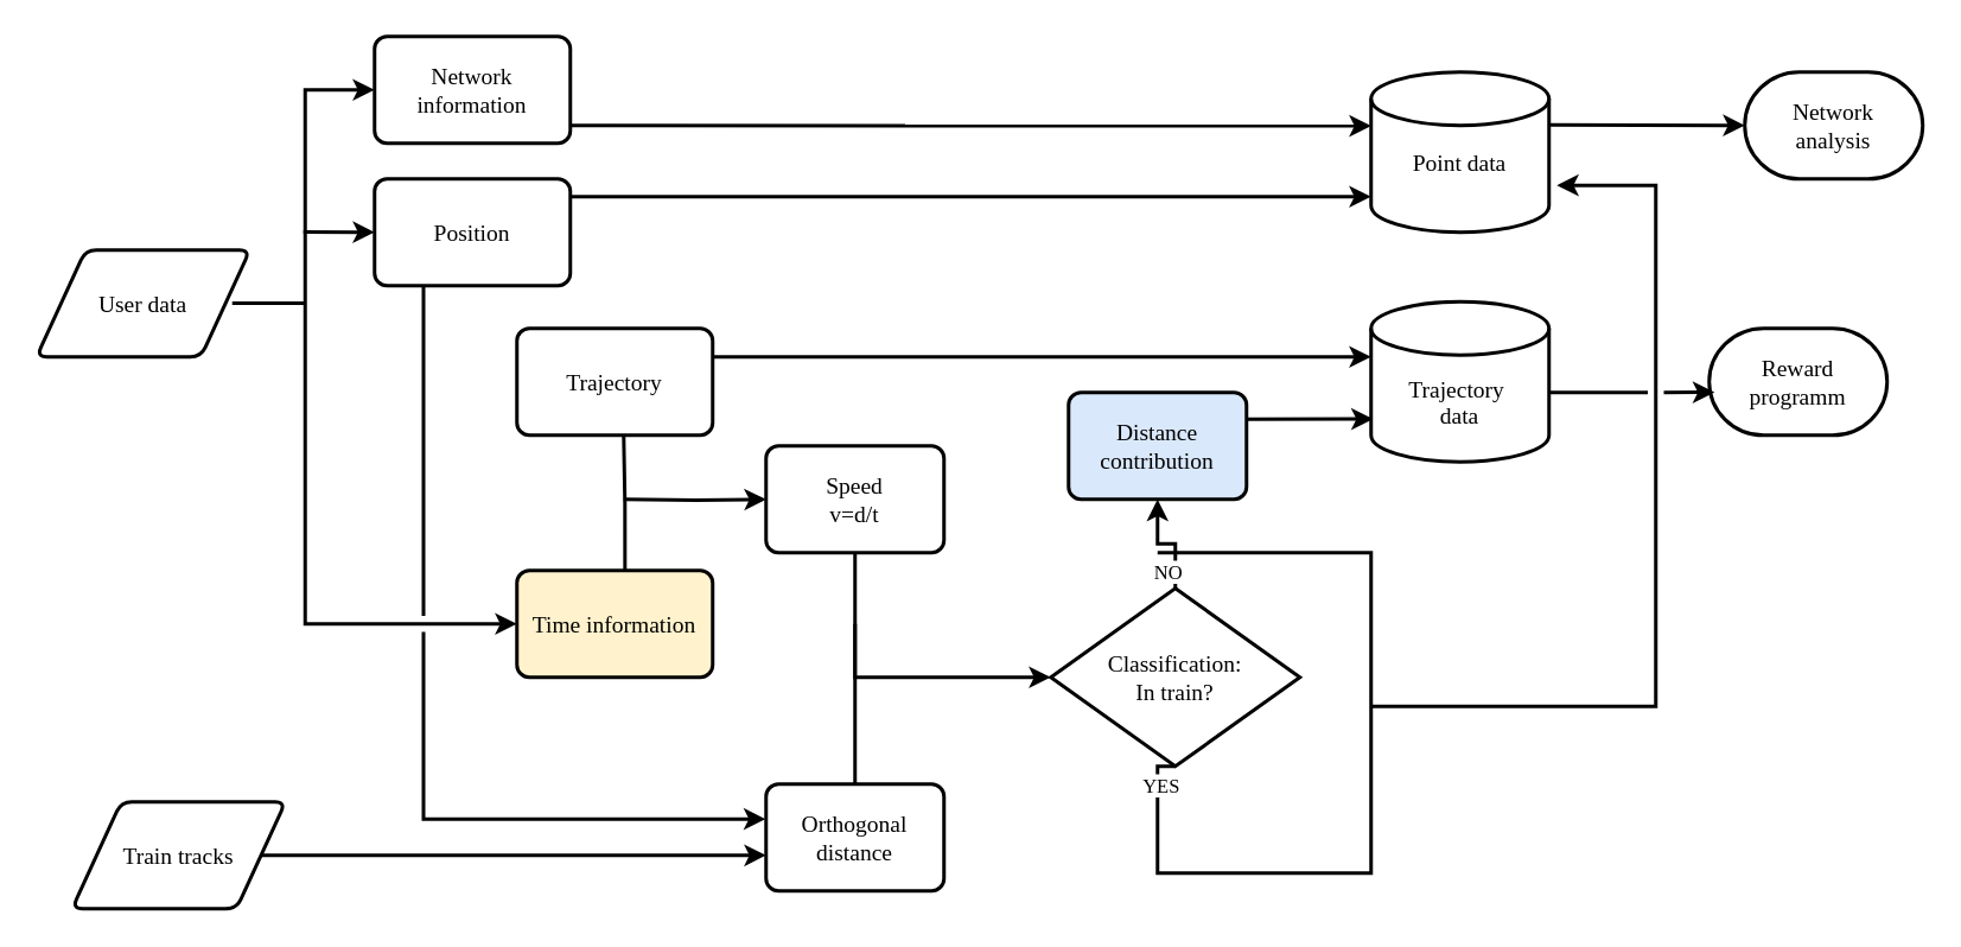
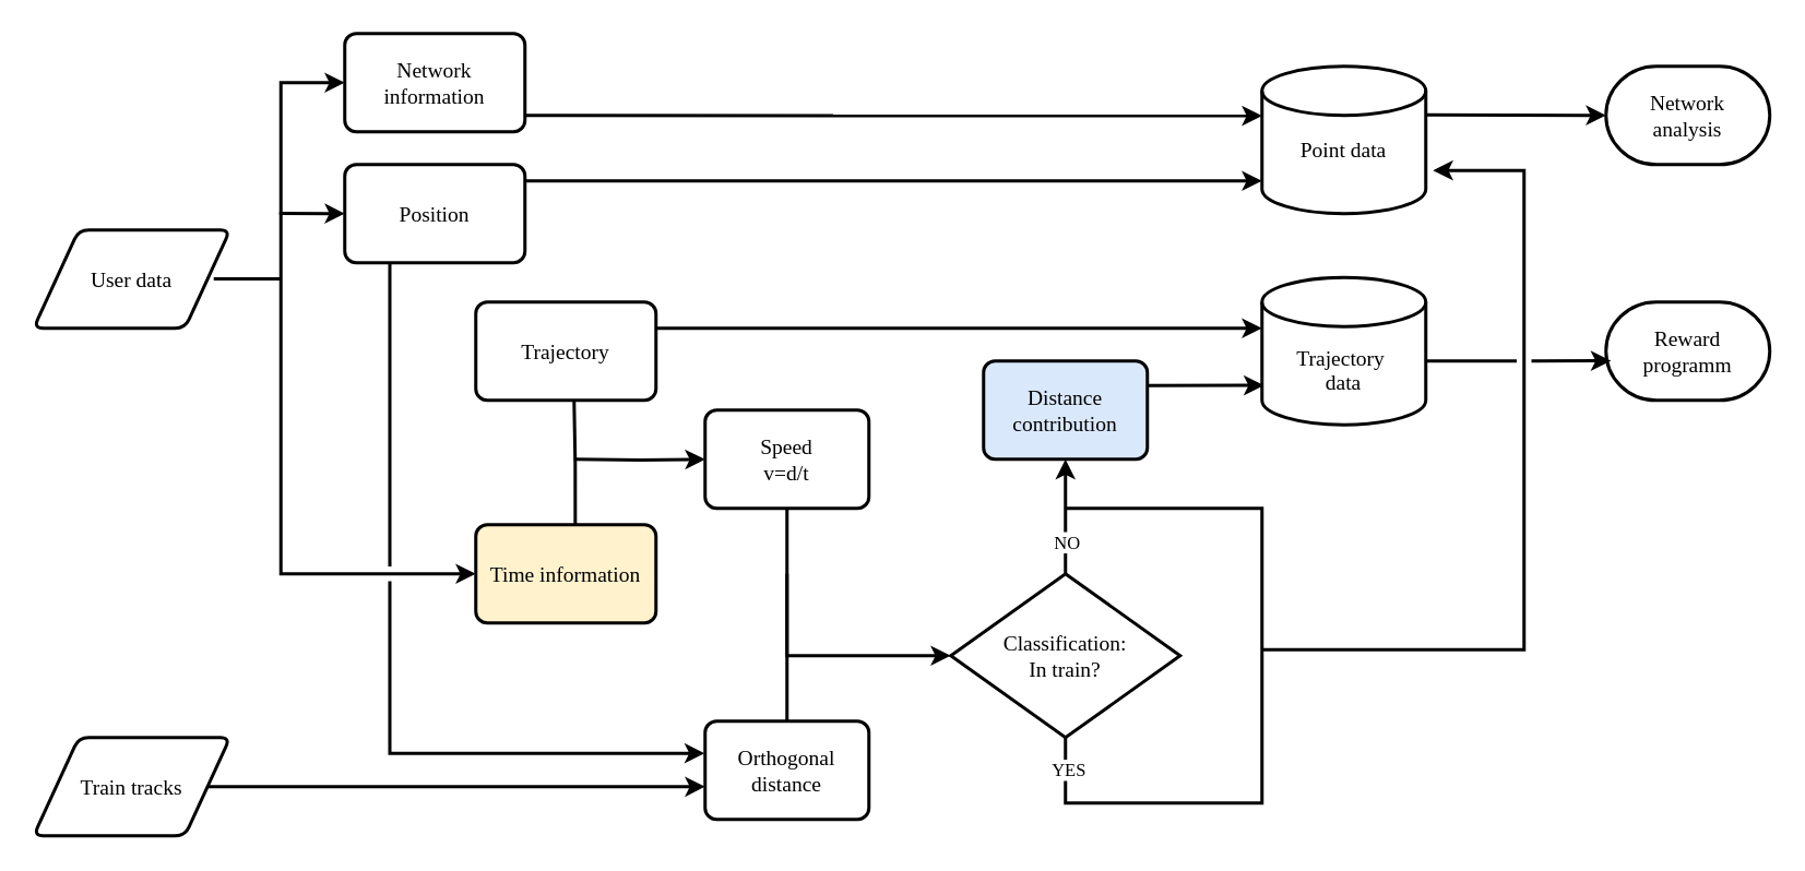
- <mxCell id="31" value="&lt;div&gt;Reward&lt;/div&gt;&lt;div&gt;programm&lt;br&gt;&lt;/div&gt;" style="strokeWidth=2;html=1;shape=mxgraph.flowchart.terminator;whiteSpace=wrap;fontSize=13;fontFamily=Verdana;" parent="1" vertex="1"><mxGeometry x="960" y="184" width="100" height="60" as="geometry" /></mxCell>
+ <mxCell id="31" value="&lt;div&gt;Reward&lt;/div&gt;&lt;div&gt;programm&lt;br&gt;&lt;/div&gt;" style="strokeWidth=2;html=1;shape=mxgraph.flowchart.terminator;whiteSpace=wrap;fontSize=13;fontFamily=Verdana;" parent="1" vertex="1"><mxGeometry x="980" y="184" width="100" height="60" as="geometry" /></mxCell>
- <mxCell id="4" value="&lt;div style=&quot;font-size: 13px;&quot;&gt;Classification:&lt;/div&gt;&lt;div style=&quot;font-size: 13px;&quot;&gt;In train?&lt;br style=&quot;font-size: 13px;&quot;&gt;&lt;/div&gt;" style="strokeWidth=2;html=1;shape=mxgraph.flowchart.decision;whiteSpace=wrap;rounded=1;fontSize=13;fontFamily=Verdana;" parent="1" vertex="1"><mxGeometry x="590" y="330" width="140" height="100" as="geometry" /></mxCell>
+ <mxCell id="4" value="&lt;div style=&quot;font-size: 13px;&quot;&gt;Classification:&lt;/div&gt;&lt;div style=&quot;font-size: 13px;&quot;&gt;In train?&lt;br style=&quot;font-size: 13px;&quot;&gt;&lt;/div&gt;" style="strokeWidth=2;html=1;shape=mxgraph.flowchart.decision;whiteSpace=wrap;rounded=1;fontSize=13;fontFamily=Verdana;" parent="1" vertex="1"><mxGeometry x="580" y="350" width="140" height="100" as="geometry" /></mxCell>
- <mxCell id="7" value="Train tracks" style="shape=parallelogram;html=1;strokeWidth=2;perimeter=parallelogramPerimeter;whiteSpace=wrap;rounded=1;arcSize=12;size=0.23;fontSize=13;fontFamily=Verdana;" parent="1" vertex="1"><mxGeometry x="40" y="450" width="120" height="60" as="geometry" /></mxCell>
+ <mxCell id="7" value="Train tracks" style="shape=parallelogram;html=1;strokeWidth=2;perimeter=parallelogramPerimeter;whiteSpace=wrap;rounded=1;arcSize=12;size=0.23;fontSize=13;fontFamily=Verdana;" parent="1" vertex="1"><mxGeometry x="20" y="450" width="120" height="60" as="geometry" /></mxCell>
